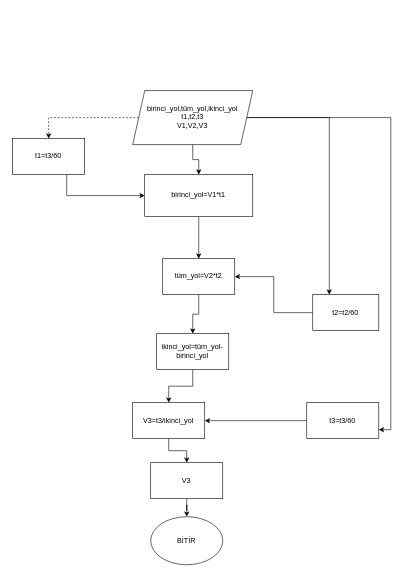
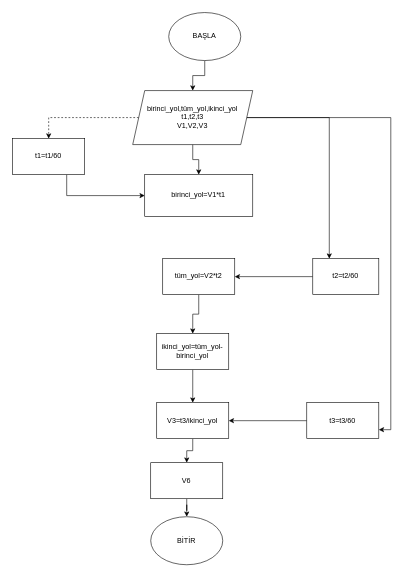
+ <mxCell id="3" value="BAŞLA" style="ellipse;whiteSpace=wrap;html=1;" vertex="1" parent="1"><mxGeometry x="280.4" y="20.4" width="120" height="80" as="geometry" /></mxCell>
+ <mxCell id="2" value="" style="edgeStyle=orthogonalEdgeStyle;rounded=0;orthogonalLoop=1;jettySize=auto;html=1;" edge="1" parent="1" source="3" target="8"><mxGeometry relative="1" as="geometry" /></mxCell>
- <mxCell id="12" value="t1=t3/60" style="rounded=0;whiteSpace=wrap;html=1;" vertex="1" parent="1"><mxGeometry x="20.4" y="230.4" width="120" height="60" as="geometry" /></mxCell>
+ <mxCell id="12" value="t1=t1/60" style="rounded=0;whiteSpace=wrap;html=1;" vertex="1" parent="1"><mxGeometry x="20.4" y="230.4" width="120" height="60" as="geometry" /></mxCell>
- <mxCell id="9" value="" style="edgeStyle=orthogonalEdgeStyle;rounded=0;orthogonalLoop=1;jettySize=auto;html=1;" edge="1" parent="1" source="10" target="14"><mxGeometry relative="1" as="geometry" /></mxCell>
- <mxCell id="16" value="t2=t2/60" style="rounded=0;whiteSpace=wrap;html=1;" vertex="1" parent="1"><mxGeometry x="520.4" y="490.4" width="110" height="60" as="geometry" /></mxCell>
+ <mxCell id="16" value="t2=t2/60" style="rounded=0;whiteSpace=wrap;html=1;" vertex="1" parent="1"><mxGeometry x="520.4" y="430.4" width="110" height="60" as="geometry" /></mxCell>
- <mxCell id="20" value="V3=t3/ikinci_yol" style="rounded=0;whiteSpace=wrap;html=1;" vertex="1" parent="1"><mxGeometry x="220.4" y="670.4" width="120" height="60" as="geometry" /></mxCell>
+ <mxCell id="20" value="V3=t3/ikinci_yol" style="rounded=0;whiteSpace=wrap;html=1;" vertex="1" parent="1"><mxGeometry x="260.4" y="670.4" width="120" height="60" as="geometry" /></mxCell>
- <mxCell id="22" value="V3" style="rounded=0;whiteSpace=wrap;html=1;" vertex="1" parent="1"><mxGeometry x="250.4" y="770.4" width="120" height="60" as="geometry" /></mxCell>
+ <mxCell id="22" value="V6" style="rounded=0;whiteSpace=wrap;html=1;" vertex="1" parent="1"><mxGeometry x="250.4" y="770.4" width="120" height="60" as="geometry" /></mxCell>
